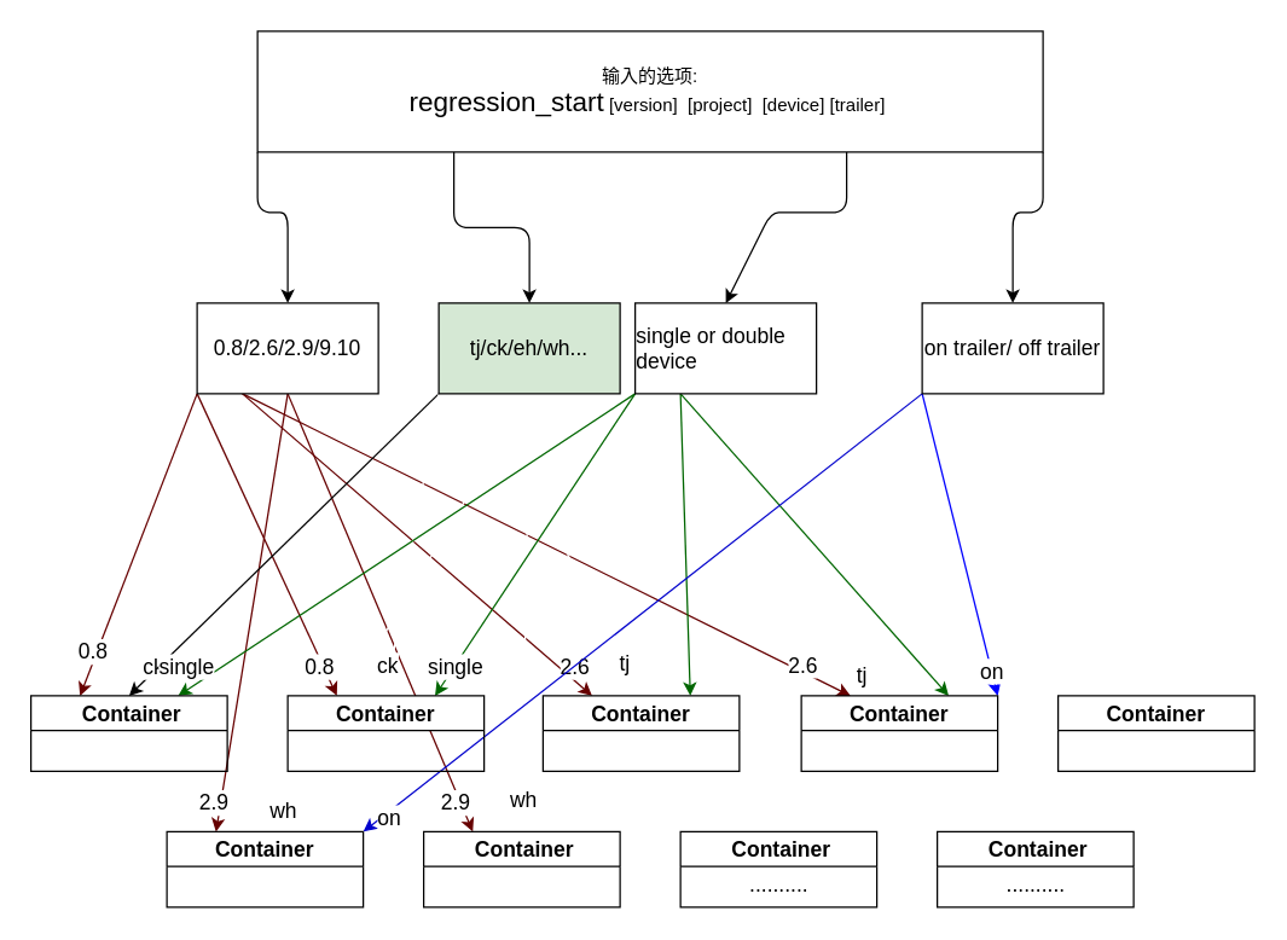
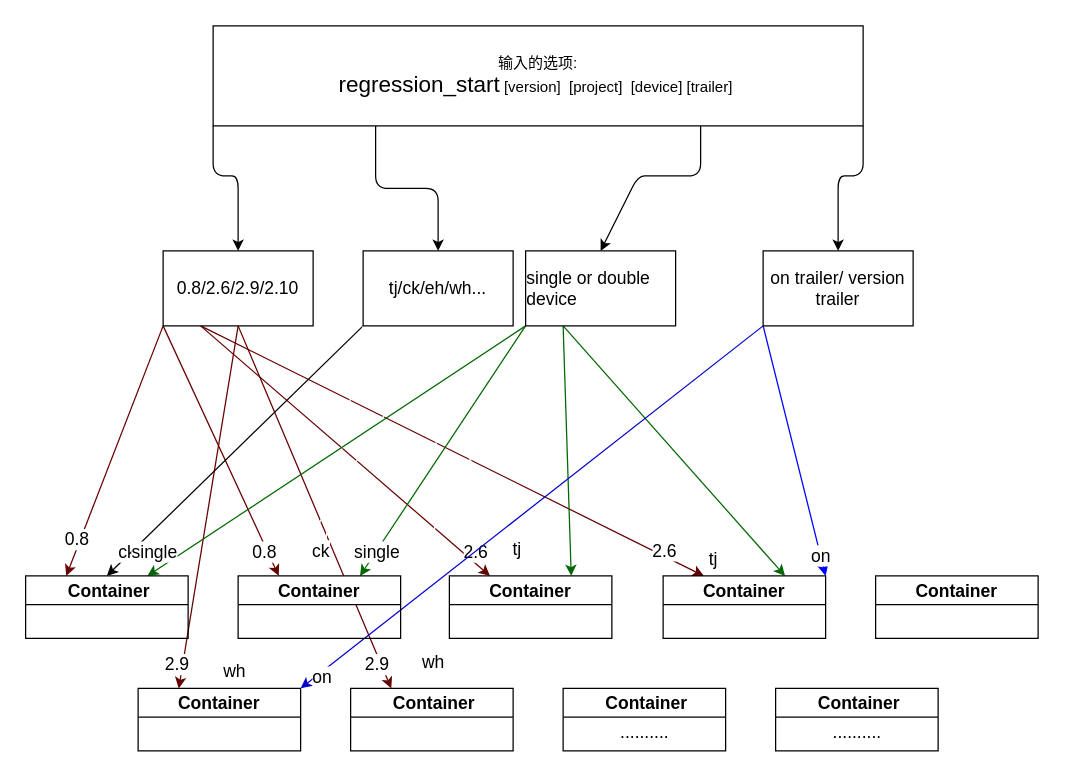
- <mxCell id="18" value="&lt;font style=&quot;font-size: 14px;&quot;&gt;0.8/2.6/2.9/9.10&lt;/font&gt;" style="rounded=0;whiteSpace=wrap;html=1;" parent="1" vertex="1"><mxGeometry x="130" y="200" width="120" height="60" as="geometry" /></mxCell>
+ <mxCell id="18" value="&lt;font style=&quot;font-size: 14px;&quot;&gt;0.8/2.6/2.9/2.10&lt;/font&gt;" style="rounded=0;whiteSpace=wrap;html=1;" parent="1" vertex="1"><mxGeometry x="130" y="200" width="120" height="60" as="geometry" /></mxCell>
- <mxCell id="31" value="&lt;font style=&quot;font-size: 14px;&quot;&gt;tj/ck/eh/wh...&lt;br&gt;&lt;/font&gt;" style="whiteSpace=wrap;html=1;fillColor=#d5e8d4;" parent="1" vertex="1"><mxGeometry x="290" y="200" width="120" height="60" as="geometry" /></mxCell>
+ <mxCell id="31" value="&lt;font style=&quot;font-size: 14px;&quot;&gt;tj/ck/eh/wh...&lt;br&gt;&lt;/font&gt;" style="whiteSpace=wrap;html=1;" parent="1" vertex="1"><mxGeometry x="290" y="200" width="120" height="60" as="geometry" /></mxCell>
- <mxCell id="42" value="&lt;font style=&quot;font-size: 14px;&quot;&gt;on trailer/ off trailer&lt;/font&gt;" style="whiteSpace=wrap;html=1;" parent="1" vertex="1"><mxGeometry x="610" y="200" width="120" height="60" as="geometry" /></mxCell>
+ <mxCell id="42" value="&lt;font style=&quot;font-size: 14px;&quot;&gt;on trailer/ version trailer&lt;/font&gt;" style="whiteSpace=wrap;html=1;" parent="1" vertex="1"><mxGeometry x="610" y="200" width="120" height="60" as="geometry" /></mxCell>
